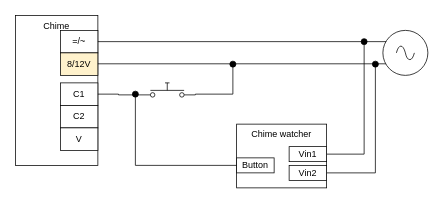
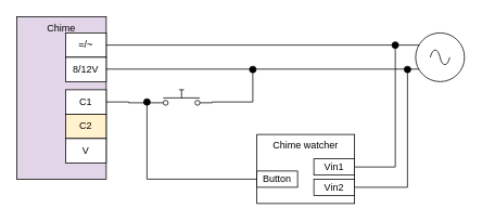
- <mxCell id="4" value="8/12V" style="rounded=0;whiteSpace=wrap;html=1;fillColor=#fff2cc;" vertex="1" parent="1"><mxGeometry x="80" y="70" width="50" height="30" as="geometry" /></mxCell>
+ <mxCell id="4" value="8/12V" style="rounded=0;whiteSpace=wrap;html=1;" vertex="1" parent="1"><mxGeometry x="80" y="70" width="50" height="30" as="geometry" /></mxCell>
- <mxCell id="2" value="Chime" style="rounded=0;whiteSpace=wrap;html=1;verticalAlign=top;" vertex="1" parent="1"><mxGeometry x="20" y="20" width="110" height="200" as="geometry" /></mxCell>
+ <mxCell id="2" value="Chime" style="rounded=0;whiteSpace=wrap;html=1;verticalAlign=top;fillColor=#e1d5e7;" vertex="1" parent="1"><mxGeometry x="20" y="20" width="110" height="200" as="geometry" /></mxCell>
- <mxCell id="6" value="C2" style="rounded=0;whiteSpace=wrap;html=1;" vertex="1" parent="1"><mxGeometry x="80" y="140" width="50" height="30" as="geometry" /></mxCell>
+ <mxCell id="6" value="C2" style="rounded=0;whiteSpace=wrap;html=1;fillColor=#fff2cc;" vertex="1" parent="1"><mxGeometry x="80" y="140" width="50" height="30" as="geometry" /></mxCell>
